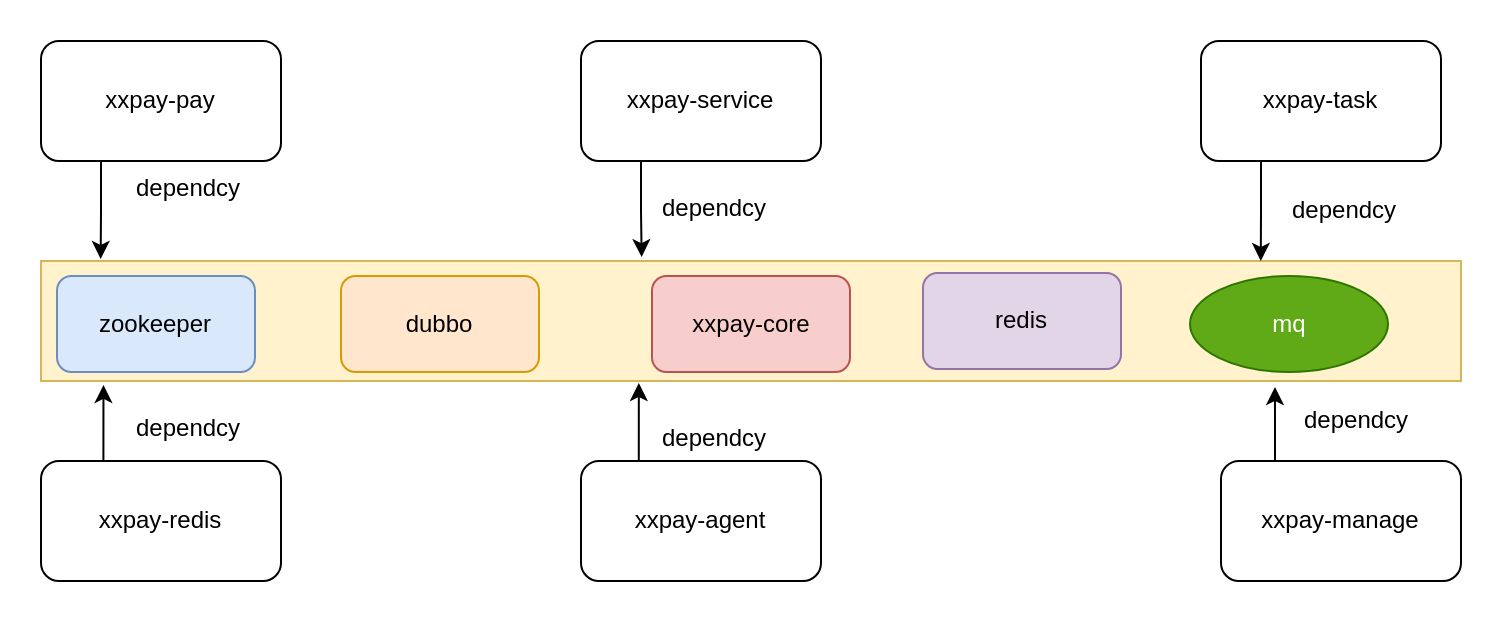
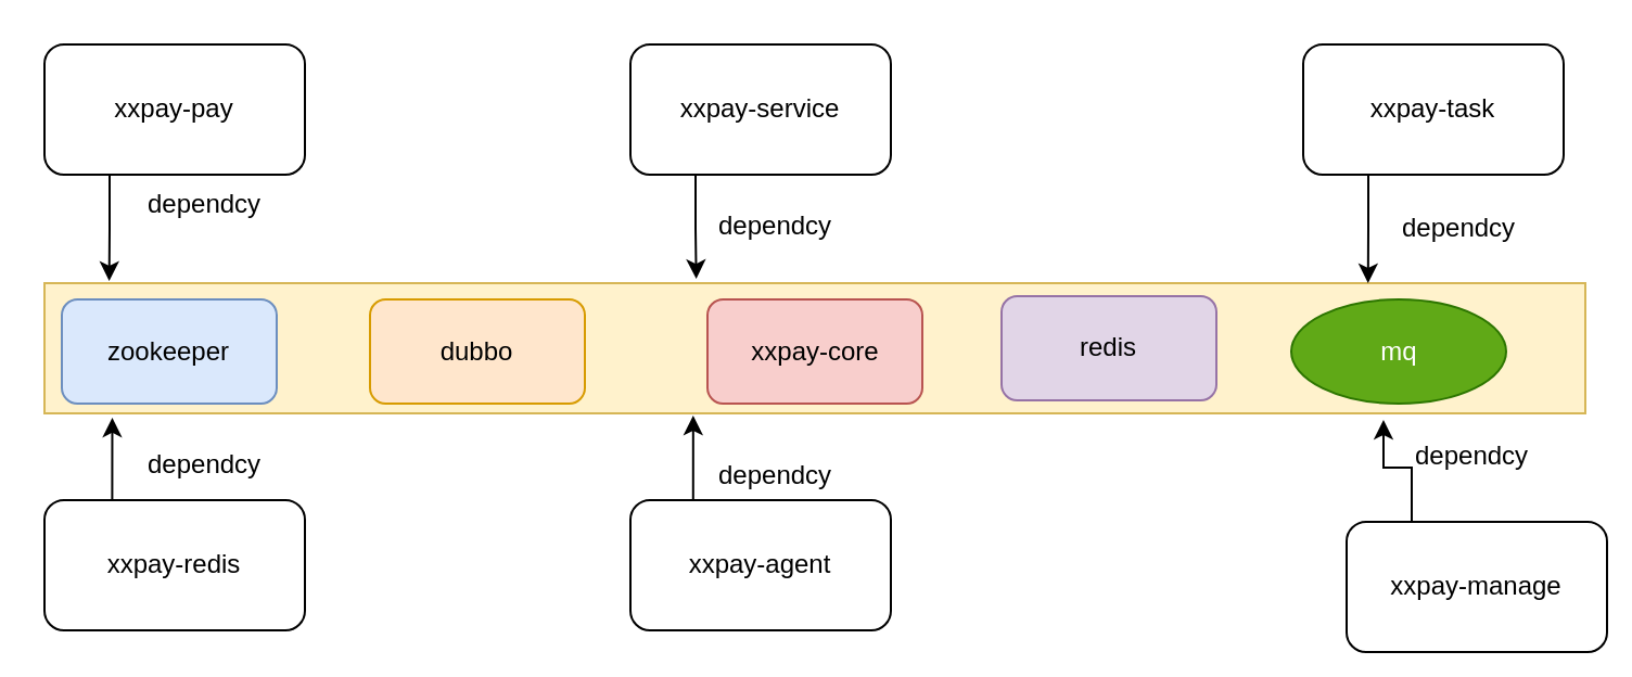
- <mxCell id="14" value="xxpay-manage" style="rounded=1;whiteSpace=wrap;html=1;" vertex="1" parent="1"><mxGeometry x="610" y="230" width="120" height="60" as="geometry" /></mxCell>
+ <mxCell id="14" value="xxpay-manage" style="rounded=1;whiteSpace=wrap;html=1;" vertex="1" parent="1"><mxGeometry x="620" y="240" width="120" height="60" as="geometry" /></mxCell>
